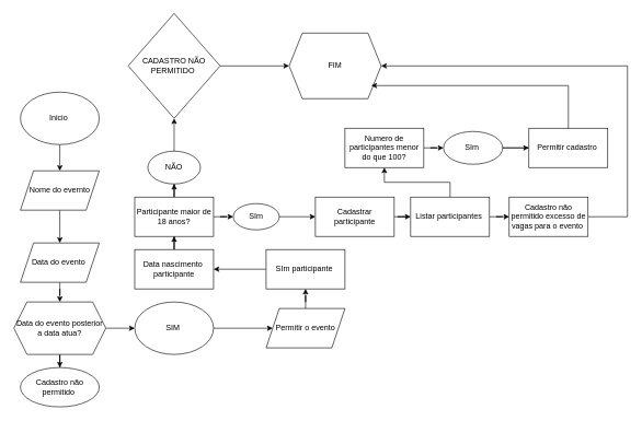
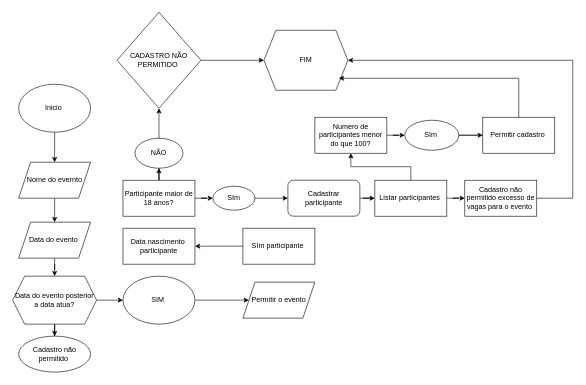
- <mxCell id="5" value="Nome do evernto" style="shape=parallelogram;perimeter=parallelogramPerimeter;whiteSpace=wrap;html=1;fixedSize=1;" vertex="1" parent="1"><mxGeometry x="30" y="260" width="120" height="60" as="geometry" /></mxCell>
+ <mxCell id="5" value="Nome do evernto" style="shape=parallelogram;perimeter=parallelogramPerimeter;whiteSpace=wrap;html=1;fixedSize=1;" vertex="1" parent="1"><mxGeometry x="30" y="270" width="120" height="60" as="geometry" /></mxCell>
- <mxCell id="31" value="Cadastrar participante" style="whiteSpace=wrap;html=1;" vertex="1" parent="1"><mxGeometry x="479" y="300" width="120" height="60" as="geometry" /></mxCell>
+ <mxCell id="31" value="Cadastrar participante" style="whiteSpace=wrap;html=1;rounded=1;" vertex="1" parent="1"><mxGeometry x="479" y="300" width="120" height="60" as="geometry" /></mxCell>
- <mxCell id="18" value="" style="edgeStyle=orthogonalEdgeStyle;rounded=0;orthogonalLoop=1;jettySize=auto;html=1;" edge="1" parent="1" source="19" target="22"><mxGeometry relative="1" as="geometry" /></mxCell>
- <mxCell id="14" value="" style="edgeStyle=orthogonalEdgeStyle;rounded=0;orthogonalLoop=1;jettySize=auto;html=1;" edge="1" parent="1" source="15" target="17"><mxGeometry relative="1" as="geometry" /></mxCell>
